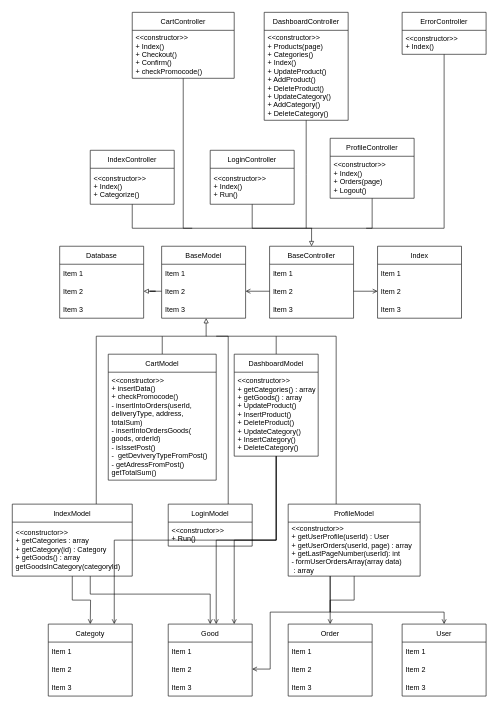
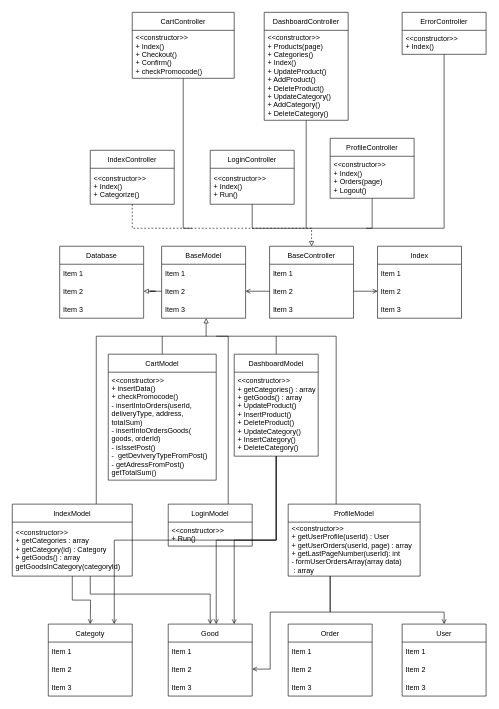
- <mxCell id="30" style="edgeStyle=orthogonalEdgeStyle;rounded=0;orthogonalLoop=1;jettySize=auto;html=1;entryX=0.5;entryY=0;entryDx=0;entryDy=0;endArrow=block;endFill=0;" edge="1" parent="1" source="31" target="2"><mxGeometry relative="1" as="geometry"><Array as="points"><mxPoint x="220" y="380" /><mxPoint x="519" y="380" /></Array></mxGeometry></mxCell>
+ <mxCell id="30" style="edgeStyle=orthogonalEdgeStyle;rounded=0;orthogonalLoop=1;jettySize=auto;html=1;entryX=0.5;entryY=0;entryDx=0;entryDy=0;endArrow=block;endFill=0;dashed=1;" edge="1" parent="1" source="31" target="2"><mxGeometry relative="1" as="geometry"><Array as="points"><mxPoint x="220" y="380" /><mxPoint x="519" y="380" /></Array></mxGeometry></mxCell>
- <mxCell id="55" style="edgeStyle=orthogonalEdgeStyle;rounded=0;orthogonalLoop=1;jettySize=auto;html=1;entryX=0.5;entryY=0;entryDx=0;entryDy=0;endArrow=open;endFill=0;" edge="1" parent="1" source="57" target="67"><mxGeometry relative="1" as="geometry" /></mxCell>
